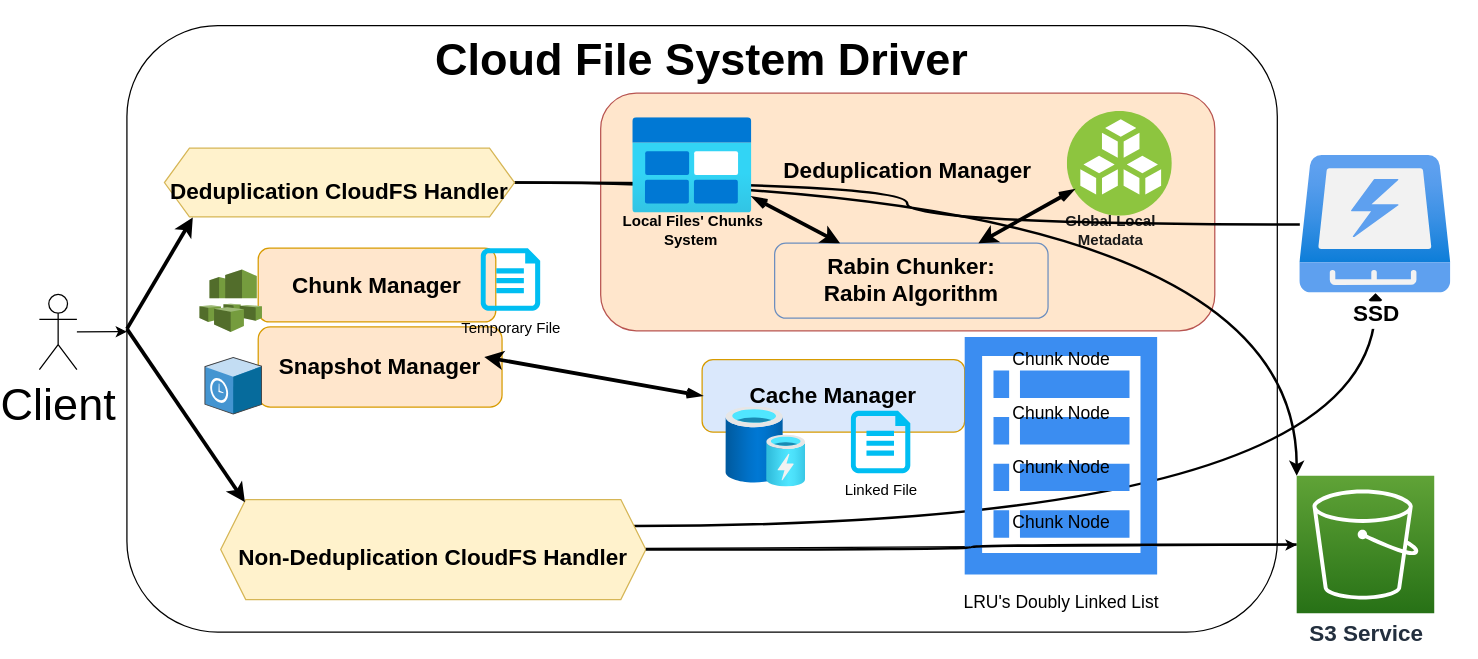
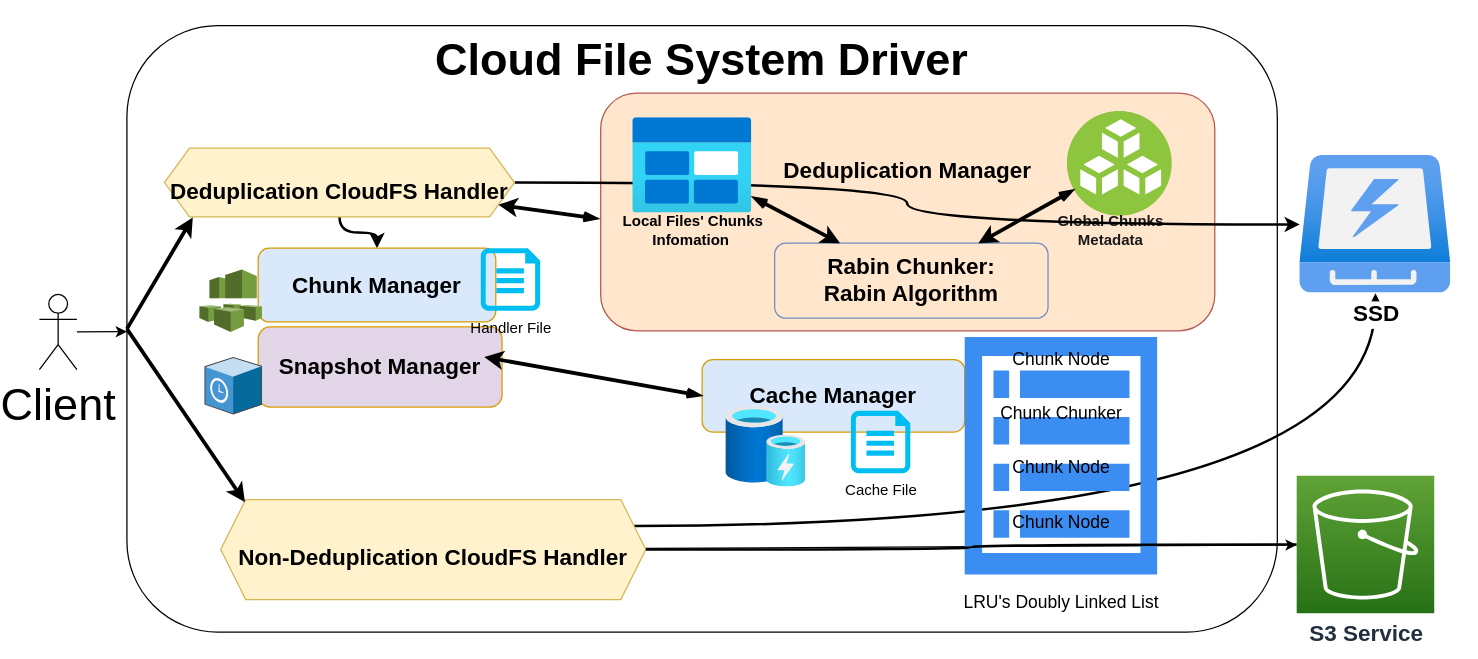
+ <mxCell id="19" style="html=1;fontSize=18;endArrow=openThin;endFill=0;startArrow=classic;startFill=1;jumpSize=16;strokeWidth=3;entryX=-0.003;entryY=0.529;entryDx=0;entryDy=0;entryPerimeter=0;" parent="1" source="14" target="7" edge="1"><mxGeometry relative="1" as="geometry" /></mxCell>
- <mxCell id="12" style="edgeStyle=orthogonalEdgeStyle;html=1;strokeWidth=2;curved=1;endArrow=none;" edge="1" parent="1" source="14" target="18"><mxGeometry relative="1" as="geometry" /></mxCell>
+ <mxCell id="12" style="edgeStyle=orthogonalEdgeStyle;html=1;strokeWidth=2;curved=1;" edge="1" parent="1" source="14" target="18"><mxGeometry relative="1" as="geometry" /></mxCell>
- <mxCell id="36" value="&lt;b style=&quot;border-color: var(--border-color);&quot;&gt;Local Files' Chunks System&amp;nbsp;&lt;/b&gt;" style="text;html=1;strokeColor=none;fillColor=none;align=center;verticalAlign=middle;whiteSpace=wrap;rounded=0;labelBackgroundColor=none;" vertex="1" parent="1"><mxGeometry x="466" y="170" width="154" height="28" as="geometry" /></mxCell>
+ <mxCell id="36" value="&lt;b style=&quot;border-color: var(--border-color);&quot;&gt;Local Files' Chunks Infomation&amp;nbsp;&lt;/b&gt;" style="text;html=1;strokeColor=none;fillColor=none;align=center;verticalAlign=middle;whiteSpace=wrap;rounded=0;labelBackgroundColor=none;" vertex="1" parent="1"><mxGeometry x="466" y="170" width="154" height="28" as="geometry" /></mxCell>
- <mxCell id="11" value="&lt;b style=&quot;border-color: var(--border-color);&quot;&gt;&lt;font color=&quot;#1a1a1a&quot;&gt;Global Local Metadata&lt;/font&gt;&lt;/b&gt;" style="text;html=1;strokeColor=none;fillColor=none;align=center;verticalAlign=middle;whiteSpace=wrap;rounded=0;labelBackgroundColor=none;" vertex="1" parent="6"><mxGeometry x="232" y="95" width="110" height="30" as="geometry" /></mxCell>
+ <mxCell id="11" value="&lt;b style=&quot;border-color: var(--border-color);&quot;&gt;&lt;font color=&quot;#1a1a1a&quot;&gt;Global Chunks Metadata&lt;/font&gt;&lt;/b&gt;" style="text;html=1;strokeColor=none;fillColor=none;align=center;verticalAlign=middle;whiteSpace=wrap;rounded=0;labelBackgroundColor=none;" vertex="1" parent="6"><mxGeometry x="232" y="95" width="110" height="30" as="geometry" /></mxCell>
- <mxCell id="20" value="&lt;b&gt;Chunk Manager&lt;/b&gt;" style="rounded=1;whiteSpace=wrap;html=1;fontSize=18;fillColor=#ffe6cc;strokeColor=#d79b00;" parent="1" vertex="1"><mxGeometry x="195" y="198" width="190" height="59" as="geometry" /></mxCell>
+ <mxCell id="20" value="&lt;b&gt;Chunk Manager&lt;/b&gt;" style="rounded=1;whiteSpace=wrap;html=1;fontSize=18;fillColor=#dae8fc;strokeColor=#d79b00;" parent="1" vertex="1"><mxGeometry x="195" y="198" width="190" height="59" as="geometry" /></mxCell>
- <mxCell id="13" style="edgeStyle=orthogonalEdgeStyle;html=1;entryX=0;entryY=0;entryDx=0;entryDy=0;entryPerimeter=0;curved=1;strokeWidth=2;" edge="1" parent="1" source="14" target="33"><mxGeometry relative="1" as="geometry" /></mxCell>
+ <mxCell id="13" style="edgeStyle=orthogonalEdgeStyle;html=1;curved=1;strokeWidth=2;" edge="1" parent="1" source="14" target="20"><mxGeometry relative="1" as="geometry" /></mxCell>
- <mxCell id="34" value="Temporary File" style="verticalLabelPosition=bottom;html=1;verticalAlign=top;align=center;strokeColor=none;fillColor=#00BEF2;shape=mxgraph.azure.cloud_services_configuration_file;pointerEvents=1;" vertex="1" parent="1"><mxGeometry x="373" y="198" width="47.5" height="50" as="geometry" /></mxCell>
+ <mxCell id="34" value="Handler File" style="verticalLabelPosition=bottom;html=1;verticalAlign=top;align=center;strokeColor=none;fillColor=#00BEF2;shape=mxgraph.azure.cloud_services_configuration_file;pointerEvents=1;" vertex="1" parent="1"><mxGeometry x="373" y="198" width="47.5" height="50" as="geometry" /></mxCell>
- <mxCell id="23" value="&lt;b&gt;Snapshot Manager&lt;/b&gt;" style="rounded=1;whiteSpace=wrap;html=1;fontSize=18;fillColor=#ffe6cc;strokeColor=#d79b00;" parent="1" vertex="1"><mxGeometry x="195" y="261" width="195" height="64" as="geometry" /></mxCell>
+ <mxCell id="23" value="&lt;b&gt;Snapshot Manager&lt;/b&gt;" style="rounded=1;whiteSpace=wrap;html=1;fontSize=18;fillColor=#e1d5e7;strokeColor=#d79b00;" parent="1" vertex="1"><mxGeometry x="195" y="261" width="195" height="64" as="geometry" /></mxCell>
- <mxCell id="25" value="&lt;font style=&quot;font-size: 14px;&quot;&gt;Chunk Node&lt;br&gt;&lt;span style=&quot;border-color: var(--border-color);&quot;&gt;&lt;br&gt;Chunk Node&lt;br&gt;&lt;/span&gt;&lt;span style=&quot;border-color: var(--border-color);&quot;&gt;&lt;br&gt;Chunk Node&lt;br&gt;&lt;/span&gt;&lt;span style=&quot;border-color: var(--border-color);&quot;&gt;&lt;br&gt;Chunk Node&lt;br&gt;&lt;/span&gt;&lt;br&gt;&lt;br&gt;LRU's Doubly Linked List&lt;/font&gt;" style="sketch=0;html=1;aspect=fixed;strokeColor=none;shadow=0;align=center;verticalAlign=top;fillColor=#3B8DF1;shape=mxgraph.gcp2.view_list;fontSize=18;" parent="1" vertex="1"><mxGeometry x="760" y="269" width="153.9" height="190" as="geometry" /></mxCell>
+ <mxCell id="25" value="&lt;font style=&quot;font-size: 14px;&quot;&gt;Chunk Node&lt;br&gt;&lt;span style=&quot;border-color: var(--border-color);&quot;&gt;&lt;br&gt;Chunk Chunker&lt;br&gt;&lt;/span&gt;&lt;span style=&quot;border-color: var(--border-color);&quot;&gt;&lt;br&gt;Chunk Node&lt;br&gt;&lt;/span&gt;&lt;span style=&quot;border-color: var(--border-color);&quot;&gt;&lt;br&gt;Chunk Node&lt;br&gt;&lt;/span&gt;&lt;br&gt;&lt;br&gt;LRU's Doubly Linked List&lt;/font&gt;" style="sketch=0;html=1;aspect=fixed;strokeColor=none;shadow=0;align=center;verticalAlign=top;fillColor=#3B8DF1;shape=mxgraph.gcp2.view_list;fontSize=18;" parent="1" vertex="1"><mxGeometry x="760" y="269" width="153.9" height="190" as="geometry" /></mxCell>
- <mxCell id="15" style="edgeStyle=orthogonalEdgeStyle;html=1;fontSize=18;curved=1;startArrow=none;exitX=1;exitY=0.25;exitDx=0;exitDy=0;strokeWidth=2;endArrow=diamond;" parent="1" source="17" target="18" edge="1"><mxGeometry relative="1" as="geometry" /></mxCell>
+ <mxCell id="15" style="edgeStyle=orthogonalEdgeStyle;html=1;fontSize=18;curved=1;startArrow=none;exitX=1;exitY=0.25;exitDx=0;exitDy=0;strokeWidth=2;" parent="1" source="17" target="18" edge="1"><mxGeometry relative="1" as="geometry" /></mxCell>
- <mxCell id="35" value="Linked File" style="verticalLabelPosition=bottom;html=1;verticalAlign=top;align=center;strokeColor=none;fillColor=#00BEF2;shape=mxgraph.azure.cloud_services_configuration_file;pointerEvents=1;" vertex="1" parent="1"><mxGeometry x="669" y="328" width="47.5" height="50" as="geometry" /></mxCell>
+ <mxCell id="35" value="Cache File" style="verticalLabelPosition=bottom;html=1;verticalAlign=top;align=center;strokeColor=none;fillColor=#00BEF2;shape=mxgraph.azure.cloud_services_configuration_file;pointerEvents=1;" vertex="1" parent="1"><mxGeometry x="669" y="328" width="47.5" height="50" as="geometry" /></mxCell>
